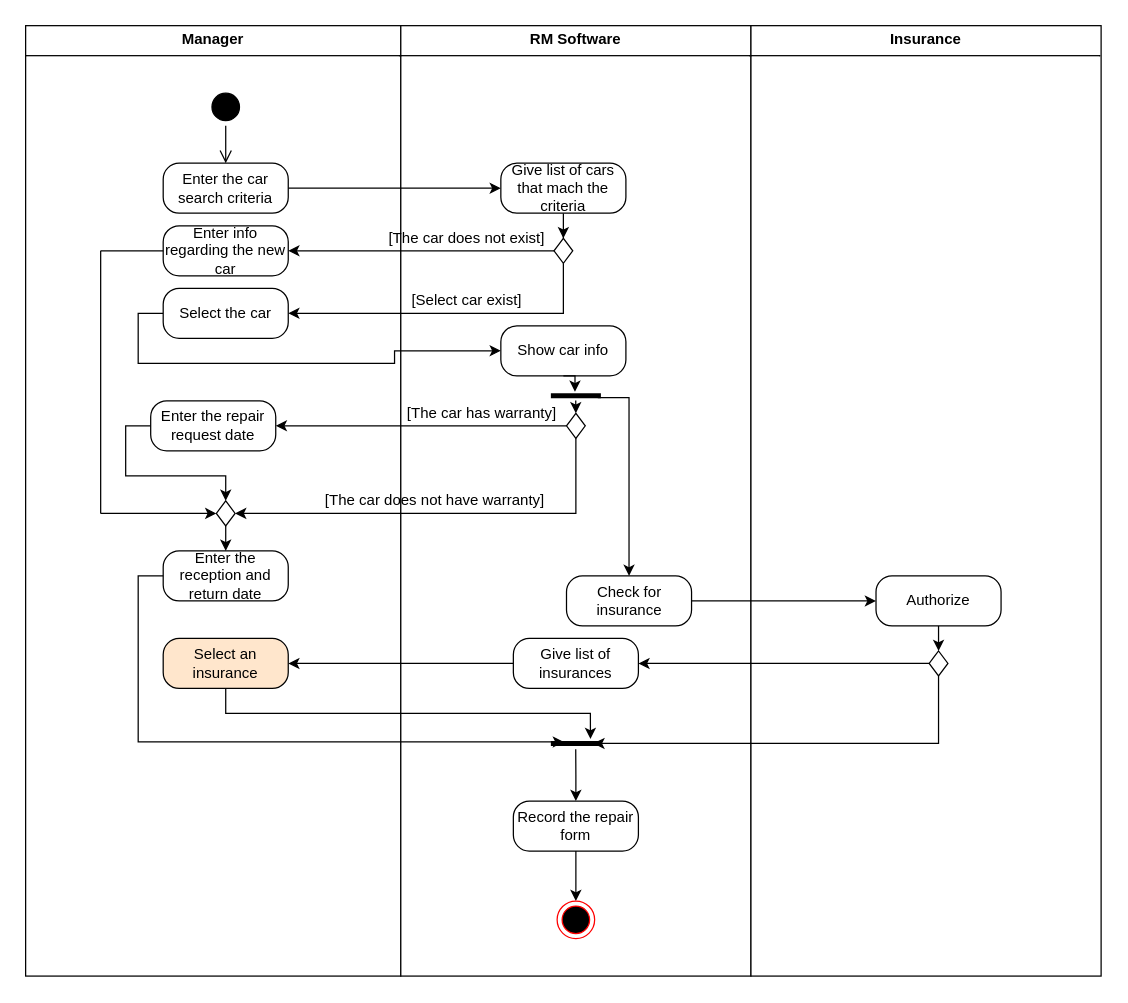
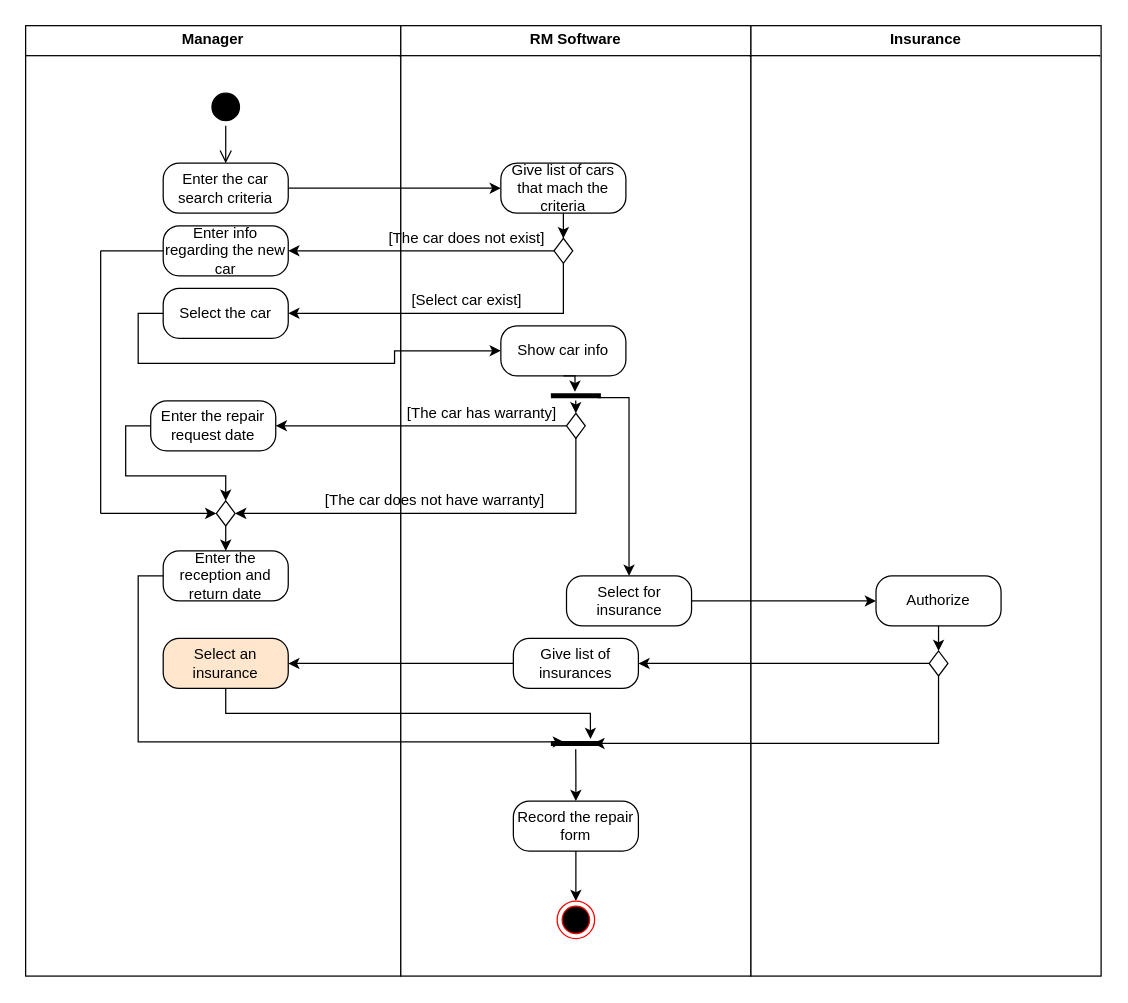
- <mxCell id="34" value="Check for insurance" style="rounded=1;whiteSpace=wrap;html=1;arcSize=32;" vertex="1" parent="1"><mxGeometry x="452.5" y="460" width="100" height="40" as="geometry" /></mxCell>
+ <mxCell id="34" value="Select for insurance" style="rounded=1;whiteSpace=wrap;html=1;arcSize=32;" vertex="1" parent="1"><mxGeometry x="452.5" y="460" width="100" height="40" as="geometry" /></mxCell>
